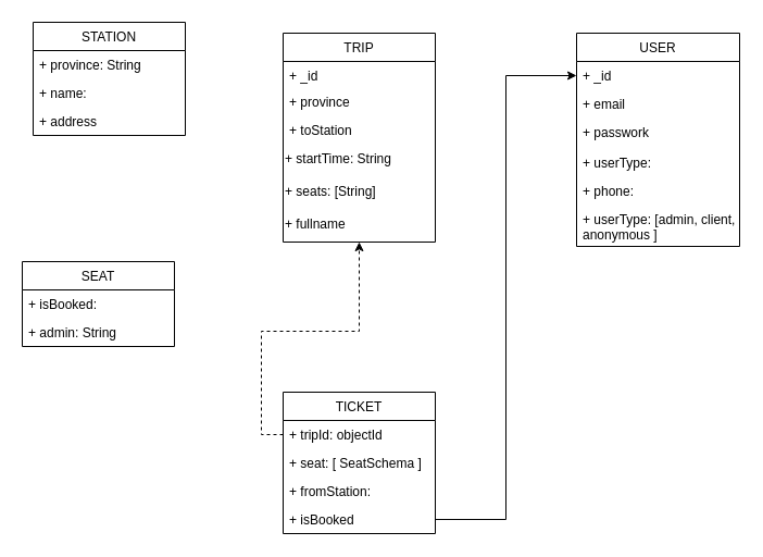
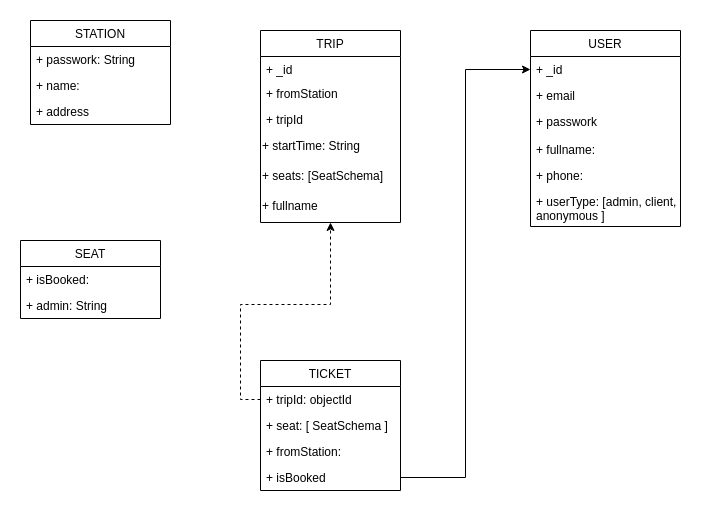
- <mxCell id="13" value="+ province: String" style="text;strokeColor=none;fillColor=none;align=left;verticalAlign=top;spacingLeft=4;spacingRight=4;overflow=hidden;rotatable=0;points=[[0,0.5],[1,0.5]];portConstraint=eastwest;" vertex="1" parent="12"><mxGeometry y="26" width="140" height="26" as="geometry" /></mxCell>
+ <mxCell id="13" value="+ passwork: String" style="text;strokeColor=none;fillColor=none;align=left;verticalAlign=top;spacingLeft=4;spacingRight=4;overflow=hidden;rotatable=0;points=[[0,0.5],[1,0.5]];portConstraint=eastwest;" vertex="1" parent="12"><mxGeometry y="26" width="140" height="26" as="geometry" /></mxCell>
- <mxCell id="4" value="+ province" style="text;strokeColor=none;fillColor=none;align=left;verticalAlign=top;spacingLeft=4;spacingRight=4;overflow=hidden;rotatable=0;points=[[0,0.5],[1,0.5]];portConstraint=eastwest;" vertex="1" parent="2"><mxGeometry y="50" width="140" height="26" as="geometry" /></mxCell>
+ <mxCell id="4" value="+ fromStation" style="text;strokeColor=none;fillColor=none;align=left;verticalAlign=top;spacingLeft=4;spacingRight=4;overflow=hidden;rotatable=0;points=[[0,0.5],[1,0.5]];portConstraint=eastwest;" vertex="1" parent="2"><mxGeometry y="50" width="140" height="26" as="geometry" /></mxCell>
- <mxCell id="5" value="+ toStation" style="text;strokeColor=none;fillColor=none;align=left;verticalAlign=top;spacingLeft=4;spacingRight=4;overflow=hidden;rotatable=0;points=[[0,0.5],[1,0.5]];portConstraint=eastwest;" vertex="1" parent="2"><mxGeometry y="76" width="140" height="26" as="geometry" /></mxCell>
+ <mxCell id="5" value="+ tripId" style="text;strokeColor=none;fillColor=none;align=left;verticalAlign=top;spacingLeft=4;spacingRight=4;overflow=hidden;rotatable=0;points=[[0,0.5],[1,0.5]];portConstraint=eastwest;" vertex="1" parent="2"><mxGeometry y="76" width="140" height="26" as="geometry" /></mxCell>
- <mxCell id="20" value="+ userType:" style="text;strokeColor=none;fillColor=none;align=left;verticalAlign=top;spacingLeft=4;spacingRight=4;overflow=hidden;rotatable=0;points=[[0,0.5],[1,0.5]];portConstraint=eastwest;" vertex="1" parent="16"><mxGeometry y="106" width="150" height="26" as="geometry" /></mxCell>
+ <mxCell id="20" value="+ fullname:" style="text;strokeColor=none;fillColor=none;align=left;verticalAlign=top;spacingLeft=4;spacingRight=4;overflow=hidden;rotatable=0;points=[[0,0.5],[1,0.5]];portConstraint=eastwest;" vertex="1" parent="16"><mxGeometry y="106" width="150" height="26" as="geometry" /></mxCell>
- <mxCell id="7" value="+ seats: [String]" style="text;html=1;" vertex="1" parent="2"><mxGeometry y="132" width="140" height="30" as="geometry" /></mxCell>
+ <mxCell id="7" value="+ seats: [SeatSchema]" style="text;html=1;" vertex="1" parent="2"><mxGeometry y="132" width="140" height="30" as="geometry" /></mxCell>
